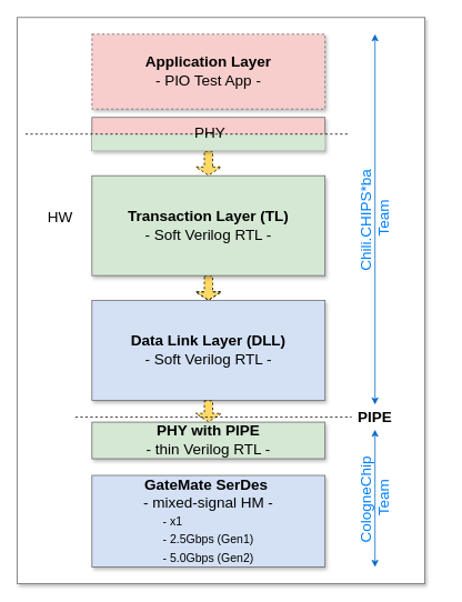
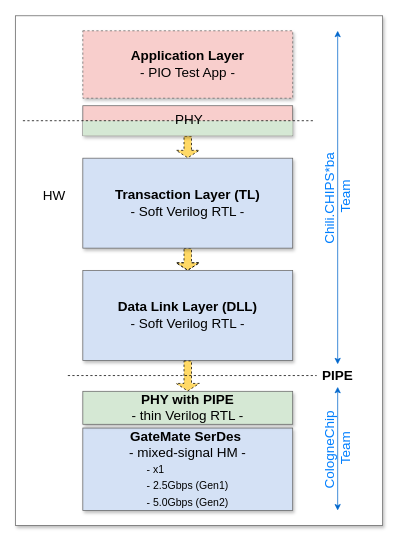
- <mxCell id="18" value="&lt;b&gt;Transaction Layer (TL)&lt;/b&gt;&lt;br&gt;- Soft Verilog RTL -" style="whiteSpace=wrap;html=1;shadow=1;fontSize=18;fillColor=#D5E8D4;strokeColor=#666666;" parent="1" vertex="1"><mxGeometry x="110" y="210" width="280" height="120" as="geometry" /></mxCell>
+ <mxCell id="18" value="&lt;b&gt;Transaction Layer (TL)&lt;/b&gt;&lt;br&gt;- Soft Verilog RTL -" style="whiteSpace=wrap;html=1;shadow=1;fontSize=18;fillColor=#d4e1f5;strokeColor=#666666;" parent="1" vertex="1"><mxGeometry x="110" y="210" width="280" height="120" as="geometry" /></mxCell>
- <mxCell id="24" value="&lt;b&gt;PHY with PIPE&lt;/b&gt;&lt;br&gt;- thin Verilog RTL -" style="whiteSpace=wrap;html=1;shadow=1;fontSize=18;fillColor=#D5E8D4;strokeColor=#666666;" vertex="1" parent="1"><mxGeometry x="110" y="506" width="280" height="44" as="geometry" /></mxCell>
+ <mxCell id="24" value="&lt;b&gt;PHY with PIPE&lt;/b&gt;&lt;br&gt;- thin Verilog RTL -" style="whiteSpace=wrap;html=1;shadow=1;fontSize=18;fillColor=#D5E8D4;strokeColor=#666666;" vertex="1" parent="1"><mxGeometry x="110" y="521" width="280" height="44" as="geometry" /></mxCell>
